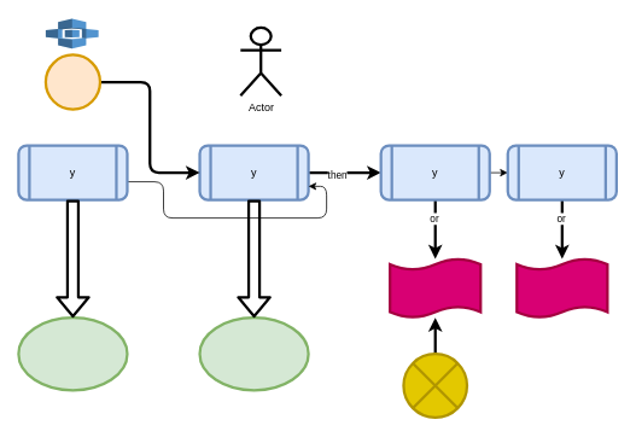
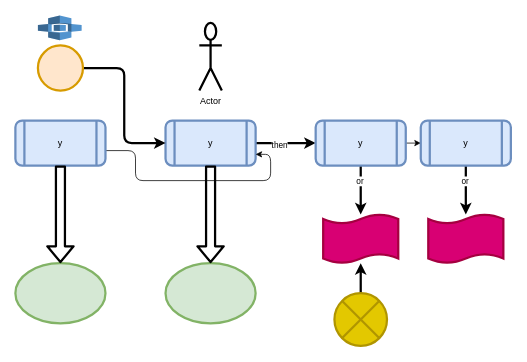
- <mxCell id="7" value="Actor" style="shape=umlActor;verticalLabelPosition=bottom;verticalAlign=top;html=1;outlineConnect=0;rounded=1;strokeWidth=3;shadow=0;" parent="1" vertex="1"><mxGeometry x="265" y="30" width="45" height="75" as="geometry" /></mxCell>
+ <mxCell id="7" value="Actor" style="shape=umlActor;verticalLabelPosition=bottom;verticalAlign=top;html=1;outlineConnect=0;rounded=1;strokeWidth=3;shadow=0;" parent="1" vertex="1"><mxGeometry x="265" y="30" width="30" height="90" as="geometry" /></mxCell>
